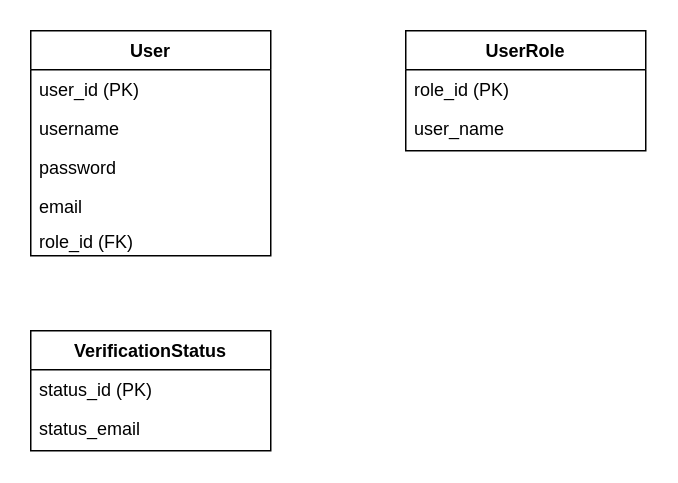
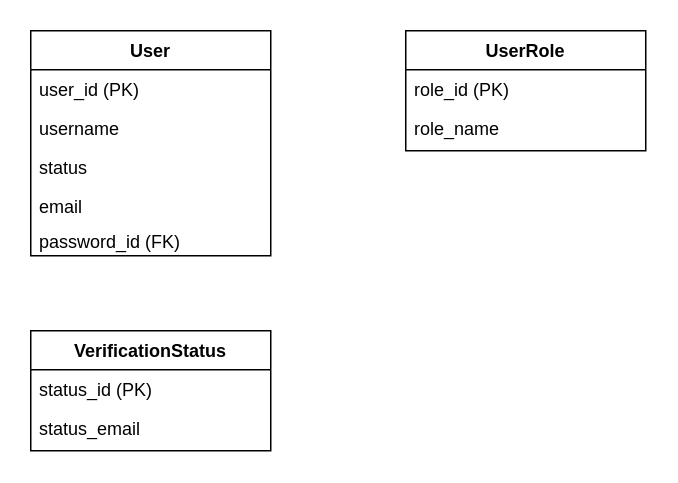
- <mxCell id="10" value="user_name" style="text;align=left;verticalAlign=middle;spacingLeft=4;spacingRight=4;overflow=hidden;portConstraint=eastwest;rotatable=0;" vertex="1" parent="8"><mxGeometry y="52" width="160" height="26" as="geometry" /></mxCell>
+ <mxCell id="10" value="role_name" style="text;align=left;verticalAlign=middle;spacingLeft=4;spacingRight=4;overflow=hidden;portConstraint=eastwest;rotatable=0;" vertex="1" parent="8"><mxGeometry y="52" width="160" height="26" as="geometry" /></mxCell>
- <mxCell id="5" value="password" style="text;align=left;verticalAlign=middle;spacingLeft=4;spacingRight=4;overflow=hidden;portConstraint=eastwest;rotatable=0;" vertex="1" parent="2"><mxGeometry y="78" width="160" height="26" as="geometry" /></mxCell>
+ <mxCell id="5" value="status" style="text;align=left;verticalAlign=middle;spacingLeft=4;spacingRight=4;overflow=hidden;portConstraint=eastwest;rotatable=0;" vertex="1" parent="2"><mxGeometry y="78" width="160" height="26" as="geometry" /></mxCell>
- <mxCell id="7" value="role_id (FK)" style="text;align=left;verticalAlign=middle;spacingLeft=4;spacingRight=4;overflow=hidden;portConstraint=eastwest;rotatable=0;" vertex="1" parent="2"><mxGeometry y="130" width="160" height="20" as="geometry" /></mxCell>
+ <mxCell id="7" value="password_id (FK)" style="text;align=left;verticalAlign=middle;spacingLeft=4;spacingRight=4;overflow=hidden;portConstraint=eastwest;rotatable=0;" vertex="1" parent="2"><mxGeometry y="130" width="160" height="20" as="geometry" /></mxCell>
